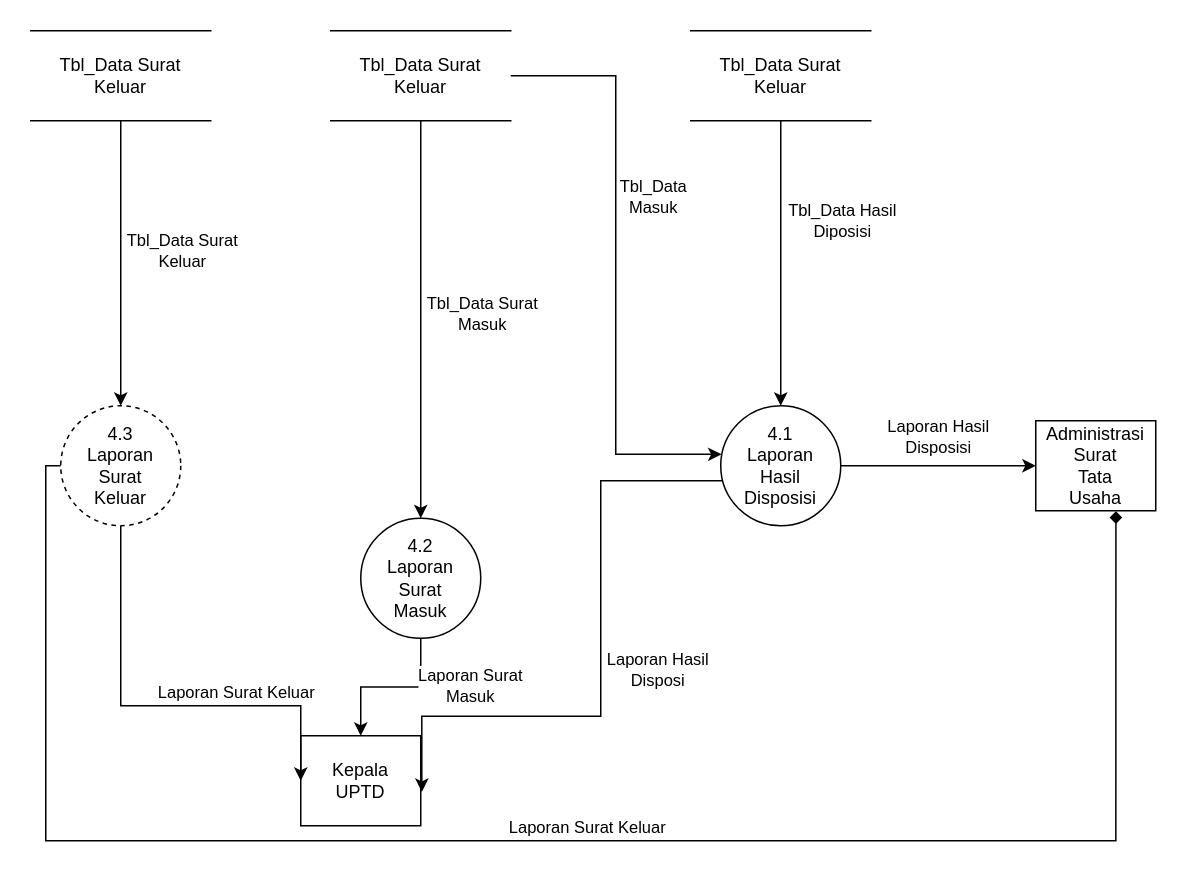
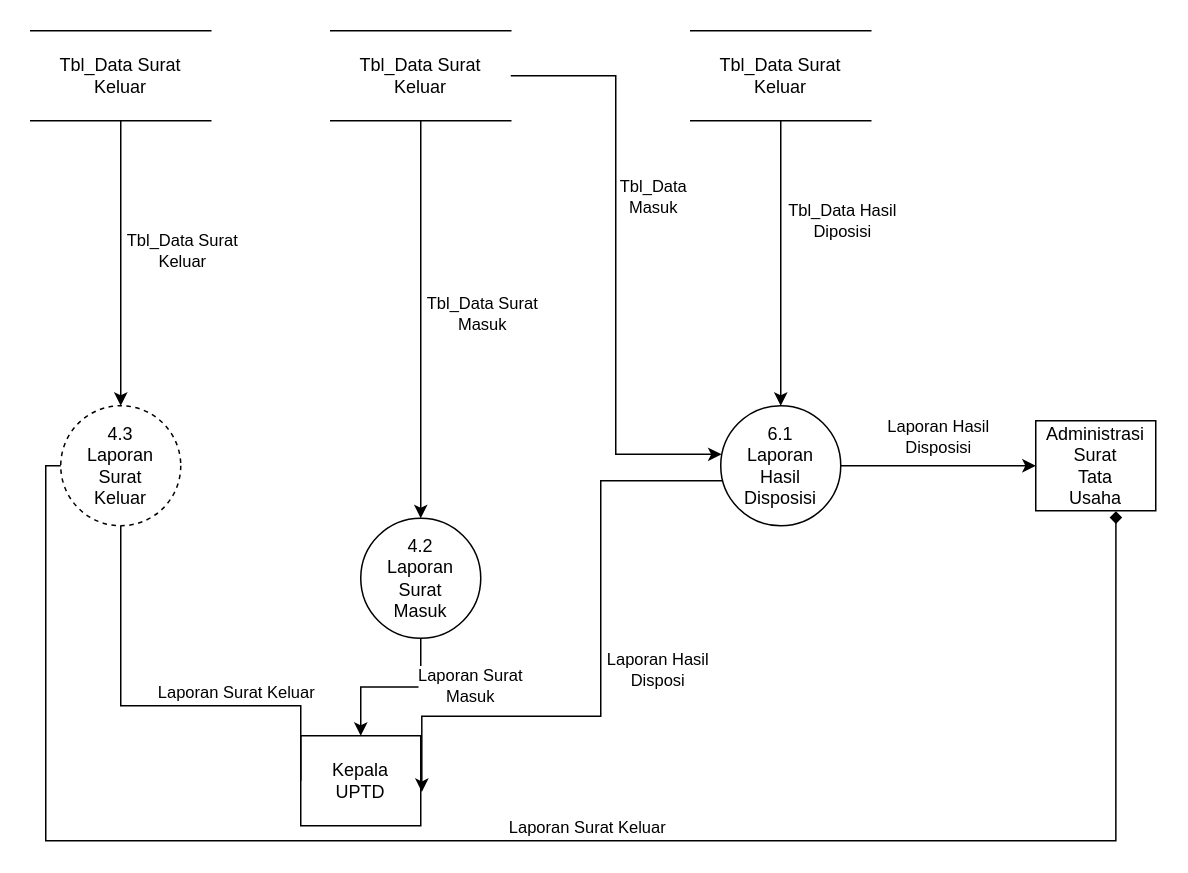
- <mxCell id="19" value="&lt;div&gt;4.1&lt;/div&gt;Laporan&lt;div&gt;Hasil&lt;/div&gt;&lt;div&gt;Disposisi&lt;/div&gt;" style="ellipse;whiteSpace=wrap;html=1;fillColor=none;" vertex="1" parent="1"><mxGeometry x="480" y="270" width="80" height="80" as="geometry" /></mxCell>
+ <mxCell id="19" value="&lt;div&gt;6.1&lt;/div&gt;Laporan&lt;div&gt;Hasil&lt;/div&gt;&lt;div&gt;Disposisi&lt;/div&gt;" style="ellipse;whiteSpace=wrap;html=1;fillColor=none;" vertex="1" parent="1"><mxGeometry x="480" y="270" width="80" height="80" as="geometry" /></mxCell>
- <mxCell id="5" style="edgeStyle=orthogonalEdgeStyle;rounded=0;orthogonalLoop=1;jettySize=auto;html=1;entryX=0;entryY=0.5;entryDx=0;entryDy=0;" edge="1" parent="1" source="7" target="20"><mxGeometry relative="1" as="geometry"><Array as="points"><mxPoint x="80" y="470" /></Array></mxGeometry></mxCell>
+ <mxCell id="5" style="edgeStyle=orthogonalEdgeStyle;rounded=0;orthogonalLoop=1;jettySize=auto;html=1;entryX=0;entryY=0.5;entryDx=0;entryDy=0;endArrow=none;" edge="1" parent="1" source="7" target="20"><mxGeometry relative="1" as="geometry"><Array as="points"><mxPoint x="80" y="470" /></Array></mxGeometry></mxCell>
